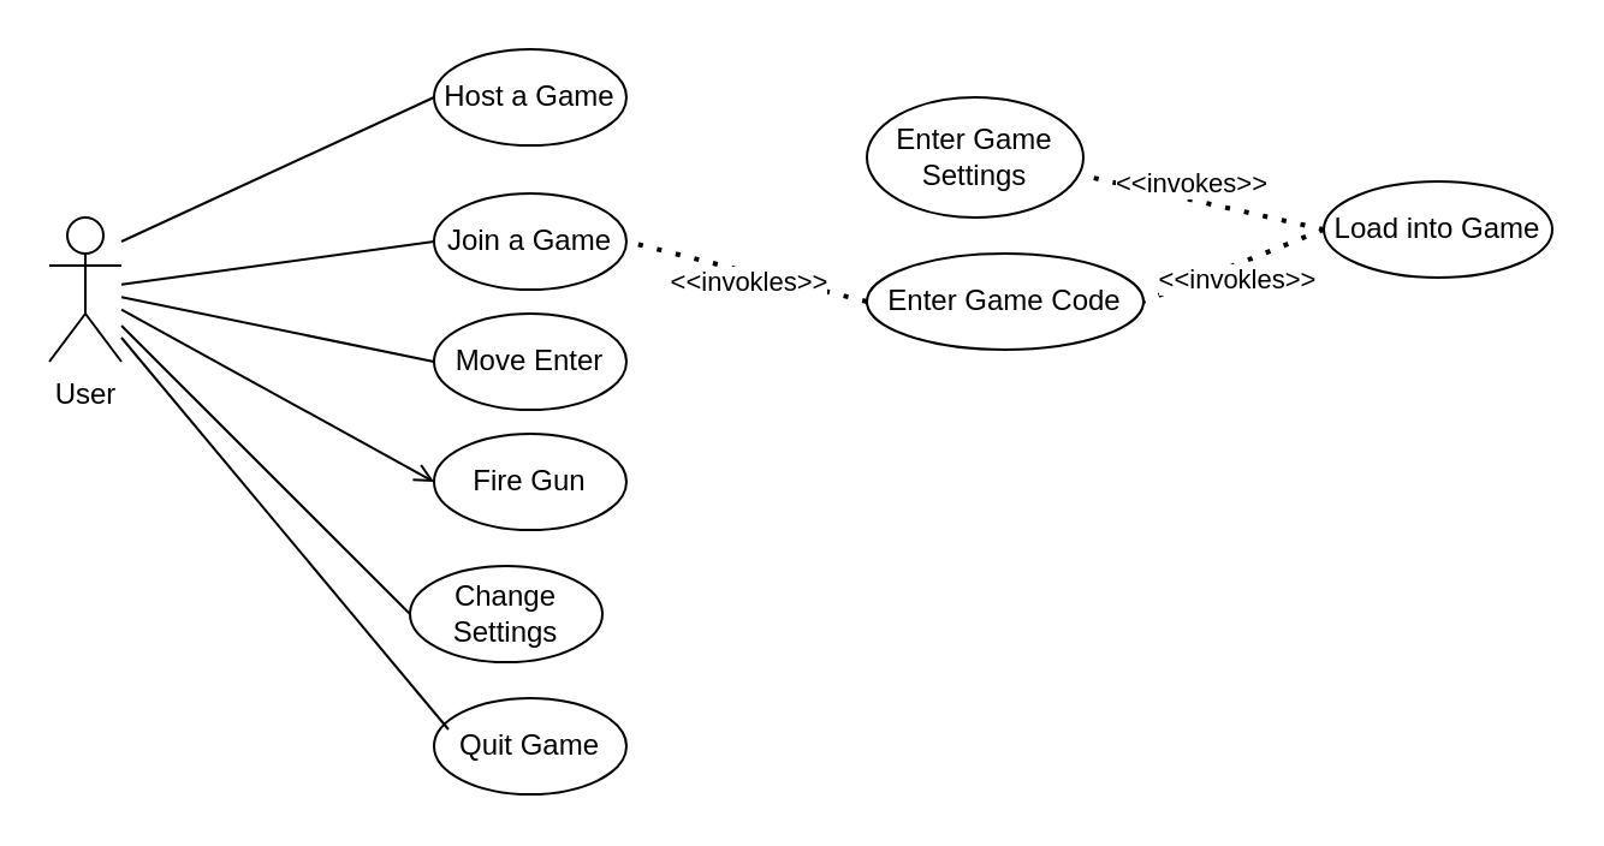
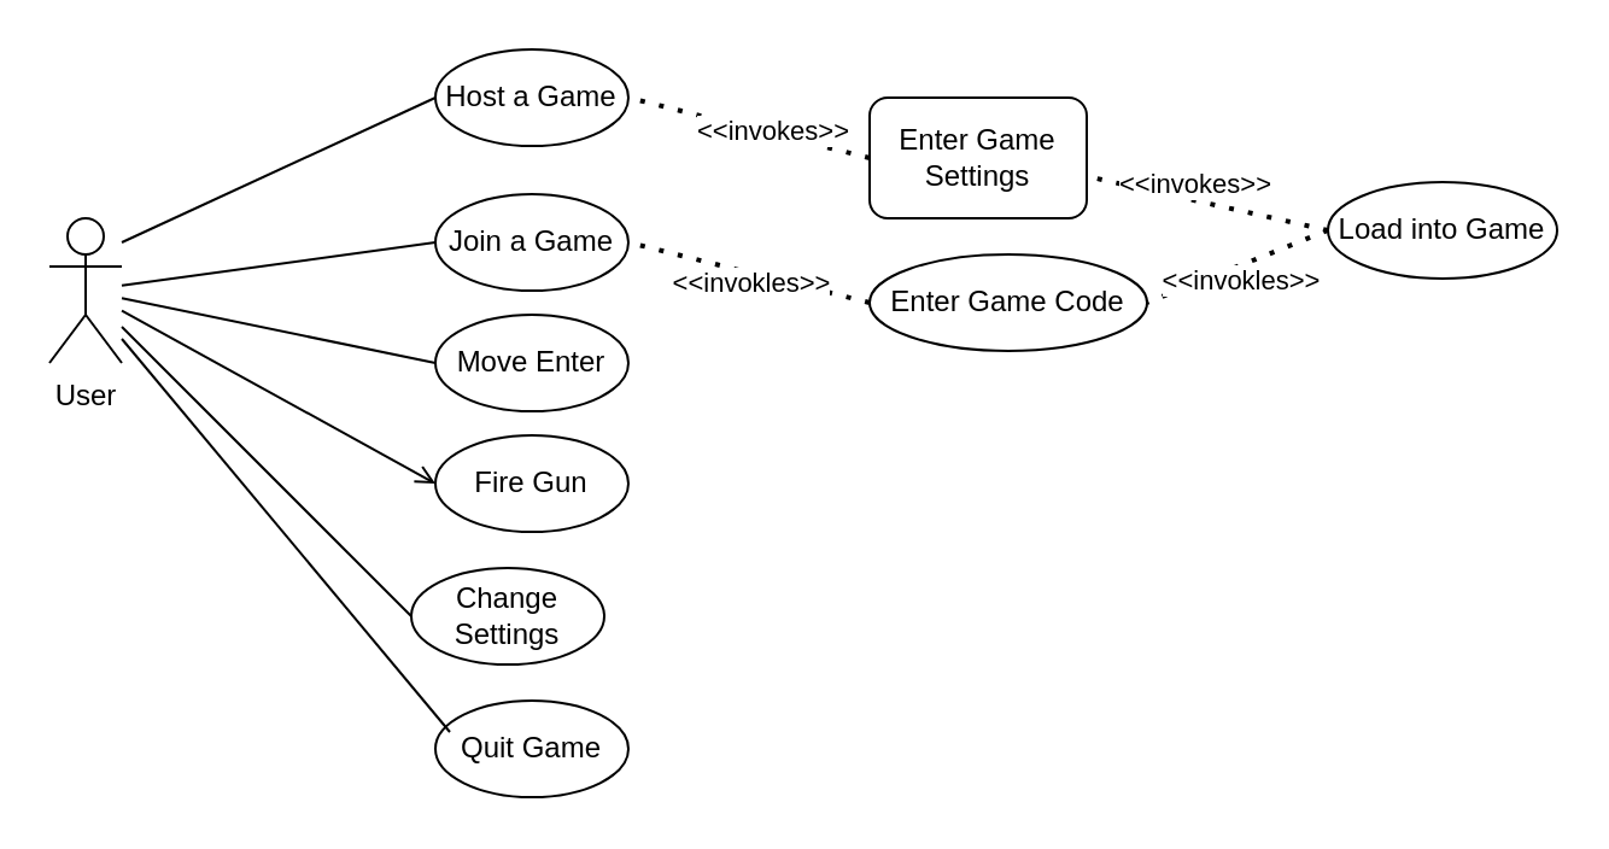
+ <mxCell id="15" value="" style="endArrow=none;dashed=1;html=1;dashPattern=1 3;strokeWidth=2;rounded=0;entryX=1;entryY=0.5;entryDx=0;entryDy=0;exitX=0;exitY=0.5;exitDx=0;exitDy=0;" parent="1" source="14" target="3" edge="1"><mxGeometry width="50" height="50" relative="1" as="geometry"><mxPoint x="430" y="250" as="sourcePoint" /><mxPoint x="310" y="235" as="targetPoint" /></mxGeometry></mxCell>
+ <mxCell id="16" value="&amp;lt;&amp;lt;invokes&amp;gt;&amp;gt;" style="edgeLabel;html=1;align=center;verticalAlign=middle;resizable=0;points=[];" parent="15" vertex="1" connectable="0"><mxGeometry x="-0.178" y="-1" relative="1" as="geometry"><mxPoint as="offset" /></mxGeometry></mxCell>
- <mxCell id="14" value="Enter Game Settings" style="ellipse;whiteSpace=wrap;html=1;" parent="1" vertex="1"><mxGeometry x="360" y="40" width="90" height="50" as="geometry" /></mxCell>
+ <mxCell id="14" value="Enter Game Settings" style="whiteSpace=wrap;html=1;rounded=1;" parent="1" vertex="1"><mxGeometry x="360" y="40" width="90" height="50" as="geometry" /></mxCell>
